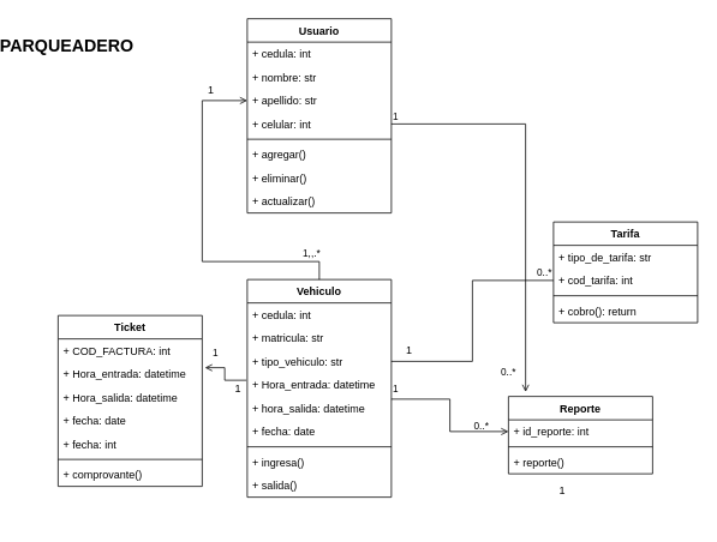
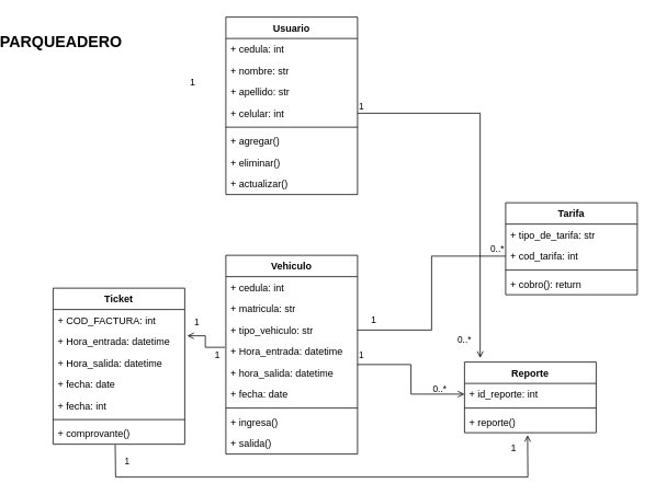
- <mxCell id="37" value="1,,.*" style="endArrow=open;html=1;endSize=6;startArrow=none;startSize=14;startFill=0;edgeStyle=orthogonalEdgeStyle;align=left;verticalAlign=bottom;rounded=0;entryX=0;entryY=0.5;entryDx=0;entryDy=0;exitX=0.5;exitY=0;exitDx=0;exitDy=0;" parent="1" source="11" target="5" edge="1"><mxGeometry x="-0.788" relative="1" as="geometry"><mxPoint x="90" y="260" as="sourcePoint" /><mxPoint x="250" y="260" as="targetPoint" /><Array as="points"><mxPoint x="340" y="290" /><mxPoint x="210" y="290" /><mxPoint x="210" y="111" /></Array><mxPoint as="offset" /></mxGeometry></mxCell>
+ <mxCell id="47" value="1" style="html=1;verticalAlign=bottom;endArrow=open;rounded=0;strokeWidth=1;startSize=6;endSize=6;exitX=0.472;exitY=1.027;exitDx=0;exitDy=0;exitPerimeter=0;entryX=0.479;entryY=1.113;entryDx=0;entryDy=0;entryPerimeter=0;endFill=0;" parent="1" source="35" target="41" edge="1"><mxGeometry x="-0.82" y="10" width="80" relative="1" as="geometry"><mxPoint x="160" y="600" as="sourcePoint" /><mxPoint x="240" y="600" as="targetPoint" /><Array as="points"><mxPoint x="126" y="580" /><mxPoint x="627" y="580" /></Array><mxPoint as="offset" /></mxGeometry></mxCell>
